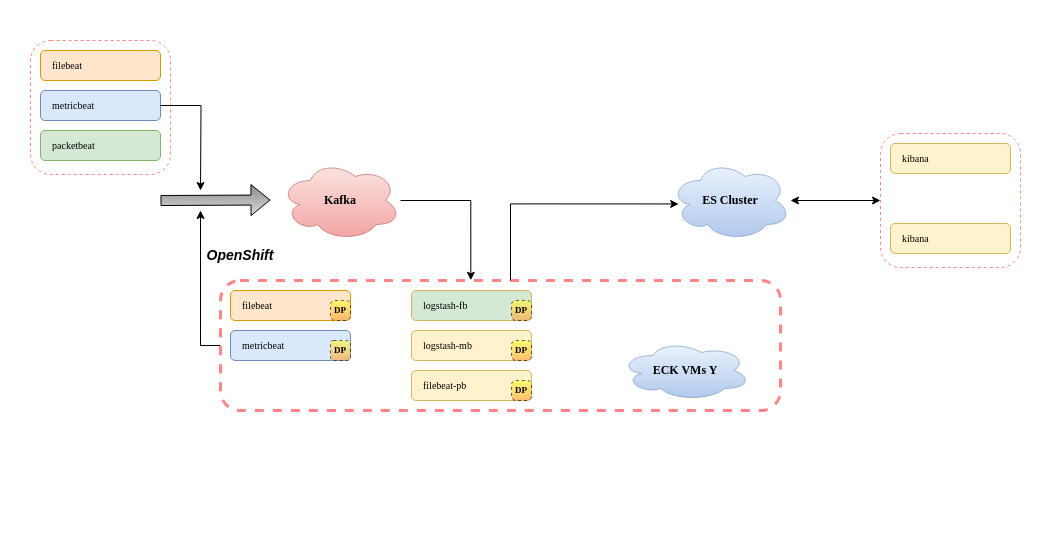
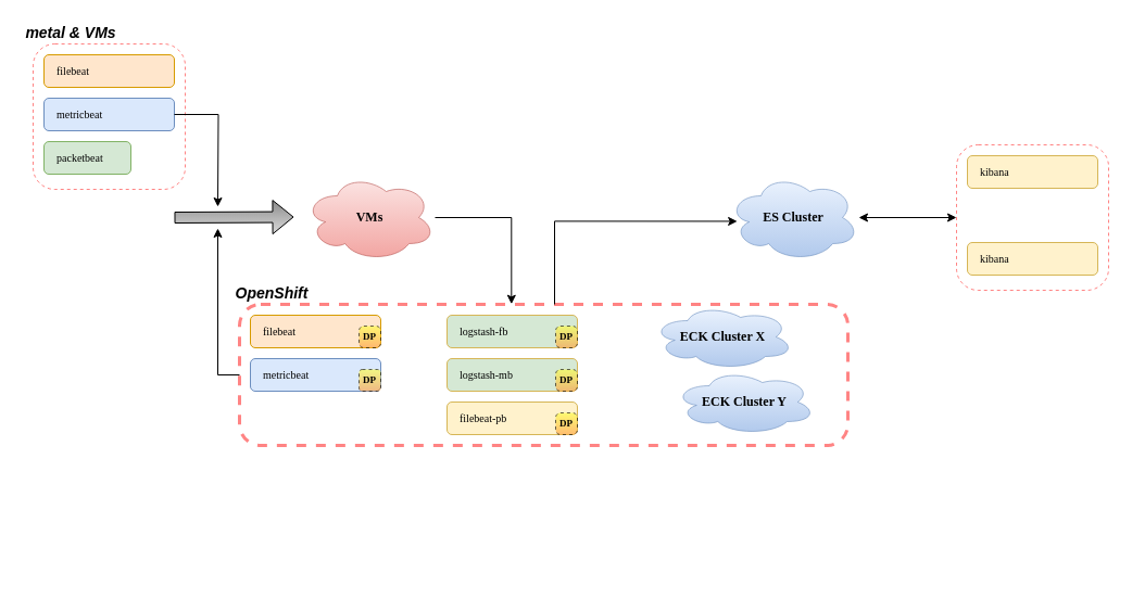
+ <mxCell id="32" value="&lt;b&gt;&lt;i&gt;&lt;font style=&quot;font-size: 14px&quot;&gt;metal &amp;amp; VMs&lt;/font&gt;&lt;/i&gt;&lt;/b&gt;" style="text;html=1;strokeColor=none;fillColor=none;align=center;verticalAlign=middle;whiteSpace=wrap;rounded=0;" parent="1" vertex="1"><mxGeometry x="20" y="20" width="90" height="20" as="geometry" /></mxCell>
- <mxCell id="8" value="packetbeat" style="rounded=1;whiteSpace=wrap;html=1;strokeColor=#82b366;strokeWidth=1;fillColor=#d5e8d4;fontFamily=Verdana;fontSize=10;align=left;spacingLeft=10;" parent="4" vertex="1"><mxGeometry x="10" y="90" width="120" height="30" as="geometry" /></mxCell>
+ <mxCell id="8" value="packetbeat" style="rounded=1;whiteSpace=wrap;html=1;strokeColor=#82b366;strokeWidth=1;fillColor=#d5e8d4;fontFamily=Verdana;fontSize=10;align=left;spacingLeft=10;" parent="4" vertex="1"><mxGeometry x="10" y="90" width="80" height="30" as="geometry" /></mxCell>
- <mxCell id="3" value="&lt;div style=&quot;text-align: center; font-size: 12px;&quot;&gt;&lt;span style=&quot;font-size: 12px;&quot;&gt;Kafka&lt;/span&gt;&lt;/div&gt;" style="ellipse;shape=cloud;whiteSpace=wrap;html=1;rounded=0;strokeColor=#b85450;strokeWidth=1;fillColor=#f8cecc;gradientColor=#ea6b66;fontFamily=Verdana;fontSize=12;opacity=60;align=center;fontStyle=1" parent="1" vertex="1"><mxGeometry x="280" y="160" width="120" height="80" as="geometry" /></mxCell>
+ <mxCell id="3" value="&lt;div style=&quot;text-align: center; font-size: 12px;&quot;&gt;&lt;span style=&quot;font-size: 12px;&quot;&gt;VMs&lt;/span&gt;&lt;/div&gt;" style="ellipse;shape=cloud;whiteSpace=wrap;html=1;rounded=0;strokeColor=#b85450;strokeWidth=1;fillColor=#f8cecc;gradientColor=#ea6b66;fontFamily=Verdana;fontSize=12;opacity=60;align=center;fontStyle=1" parent="1" vertex="1"><mxGeometry x="280" y="160" width="120" height="80" as="geometry" /></mxCell>
- <mxCell id="31" value="OpenShift" style="text;html=1;strokeColor=none;fillColor=none;align=center;verticalAlign=middle;whiteSpace=wrap;rounded=0;fontStyle=3;fontSize=14;" parent="1" vertex="1"><mxGeometry x="220" y="245" width="40" height="20" as="geometry" /></mxCell>
+ <mxCell id="31" value="OpenShift" style="text;html=1;strokeColor=none;fillColor=none;align=center;verticalAlign=middle;whiteSpace=wrap;rounded=0;fontStyle=3;fontSize=14;" parent="1" vertex="1"><mxGeometry x="230" y="260" width="40" height="20" as="geometry" /></mxCell>
+ <mxCell id="29" value="&lt;div style=&quot;text-align: center ; font-size: 12px&quot;&gt;&lt;span style=&quot;font-size: 12px&quot;&gt;ECK Cluster X&lt;/span&gt;&lt;/div&gt;" style="ellipse;shape=cloud;whiteSpace=wrap;html=1;rounded=0;strokeColor=#6c8ebf;strokeWidth=1;fillColor=#dae8fc;gradientColor=#7ea6e0;fontFamily=Verdana;fontSize=12;opacity=60;align=center;fontStyle=1" vertex="1" parent="16"><mxGeometry x="380" width="130" height="60" as="geometry" /></mxCell>
- <mxCell id="25" value="logstash-mb" style="rounded=1;whiteSpace=wrap;html=1;strokeColor=#d6b656;strokeWidth=1;fillColor=#fff2cc;fontFamily=Verdana;fontSize=10;align=left;spacingLeft=10;" parent="16" vertex="1"><mxGeometry x="191" y="50" width="120" height="30" as="geometry" /></mxCell>
+ <mxCell id="25" value="logstash-mb" style="rounded=1;whiteSpace=wrap;html=1;strokeColor=#d6b656;strokeWidth=1;fillColor=#d5e8d4;fontFamily=Verdana;fontSize=10;align=left;spacingLeft=10;" parent="16" vertex="1"><mxGeometry x="191" y="50" width="120" height="30" as="geometry" /></mxCell>
- <mxCell id="30" value="&lt;div style=&quot;text-align: center ; font-size: 12px&quot;&gt;&lt;span style=&quot;font-size: 12px&quot;&gt;ECK VMs Y&lt;/span&gt;&lt;/div&gt;" style="ellipse;shape=cloud;whiteSpace=wrap;html=1;rounded=0;strokeColor=#6c8ebf;strokeWidth=1;fillColor=#dae8fc;gradientColor=#7ea6e0;fontFamily=Verdana;fontSize=12;opacity=60;align=center;fontStyle=1" vertex="1" parent="16"><mxGeometry x="400" y="60" width="130" height="60" as="geometry" /></mxCell>
+ <mxCell id="30" value="&lt;div style=&quot;text-align: center ; font-size: 12px&quot;&gt;&lt;span style=&quot;font-size: 12px&quot;&gt;ECK Cluster Y&lt;/span&gt;&lt;/div&gt;" style="ellipse;shape=cloud;whiteSpace=wrap;html=1;rounded=0;strokeColor=#6c8ebf;strokeWidth=1;fillColor=#dae8fc;gradientColor=#7ea6e0;fontFamily=Verdana;fontSize=12;opacity=60;align=center;fontStyle=1" vertex="1" parent="16"><mxGeometry x="400" y="60" width="130" height="60" as="geometry" /></mxCell>
